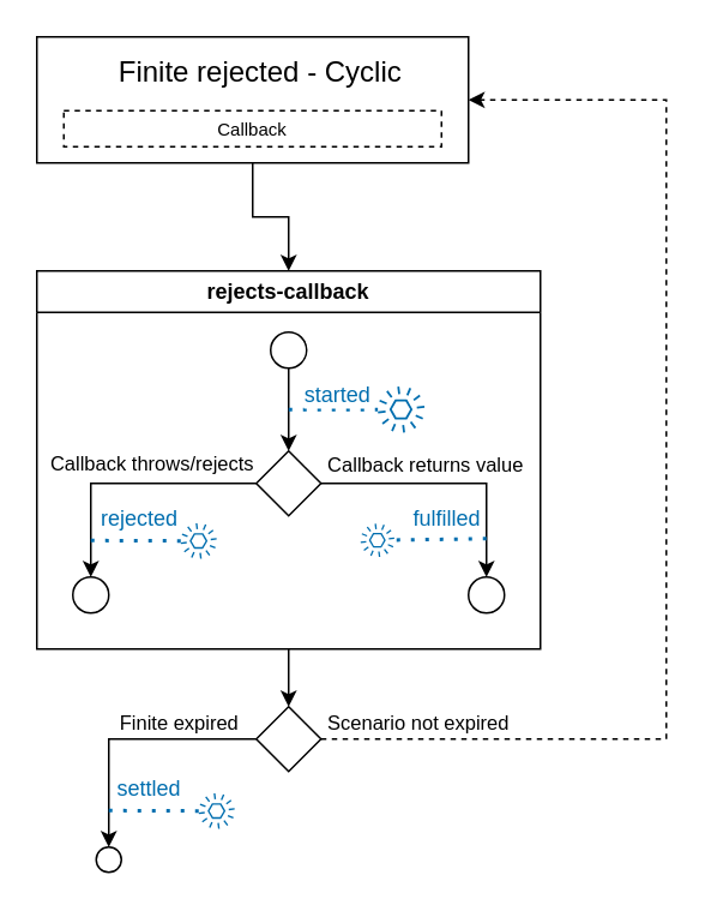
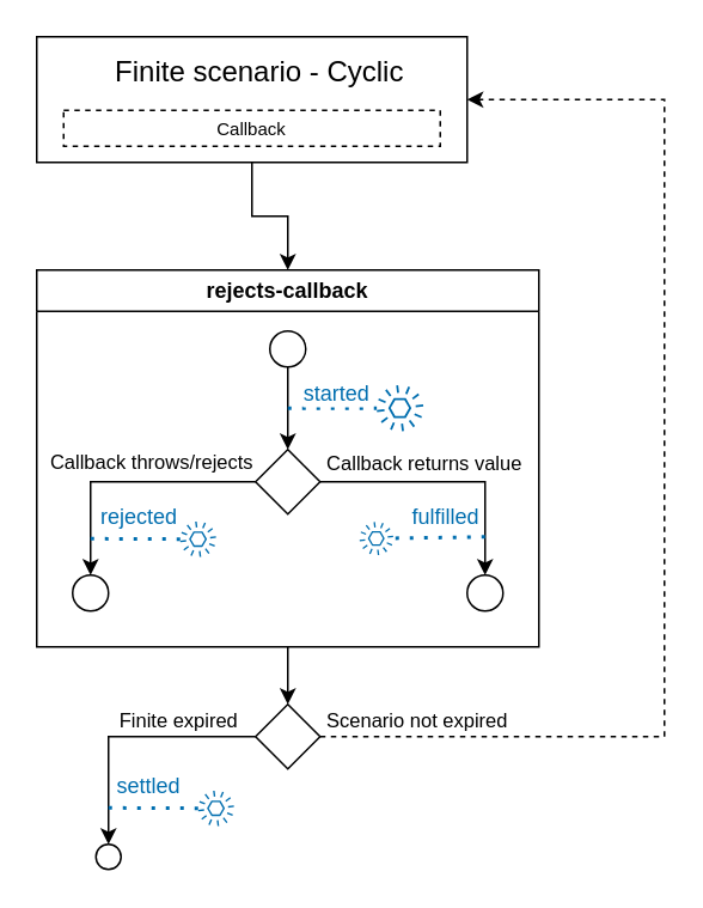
- <mxCell id="29" value="Finite rejected - Cyclic" style="text;html=1;strokeColor=none;fillColor=none;align=center;verticalAlign=middle;whiteSpace=wrap;rounded=0;fontSize=16;" vertex="1" parent="1"><mxGeometry x="57.5" y="24" width="172.5" height="30" as="geometry" /></mxCell>
+ <mxCell id="29" value="Finite scenario - Cyclic" style="text;html=1;strokeColor=none;fillColor=none;align=center;verticalAlign=middle;whiteSpace=wrap;rounded=0;fontSize=16;" vertex="1" parent="1"><mxGeometry x="57.5" y="24" width="172.5" height="30" as="geometry" /></mxCell>
